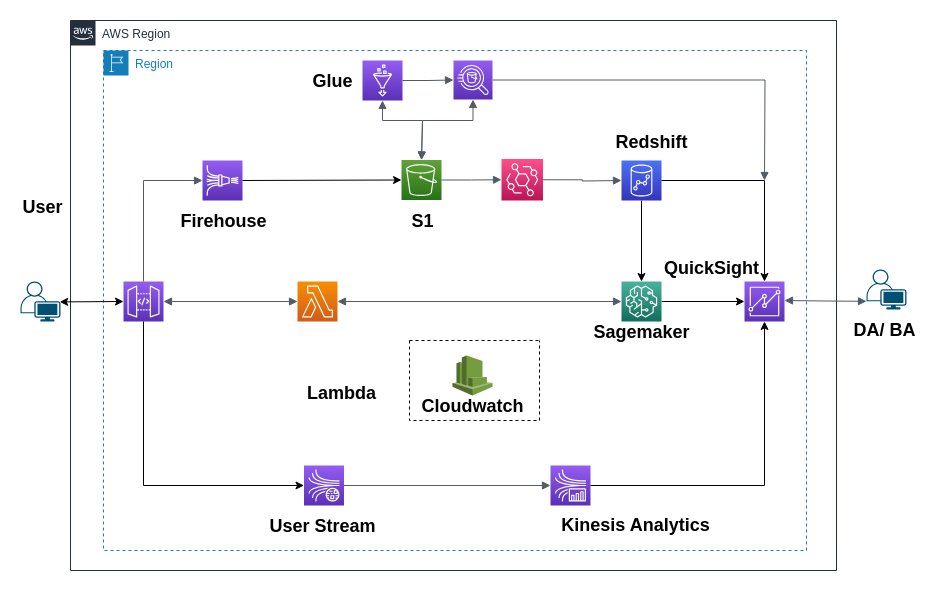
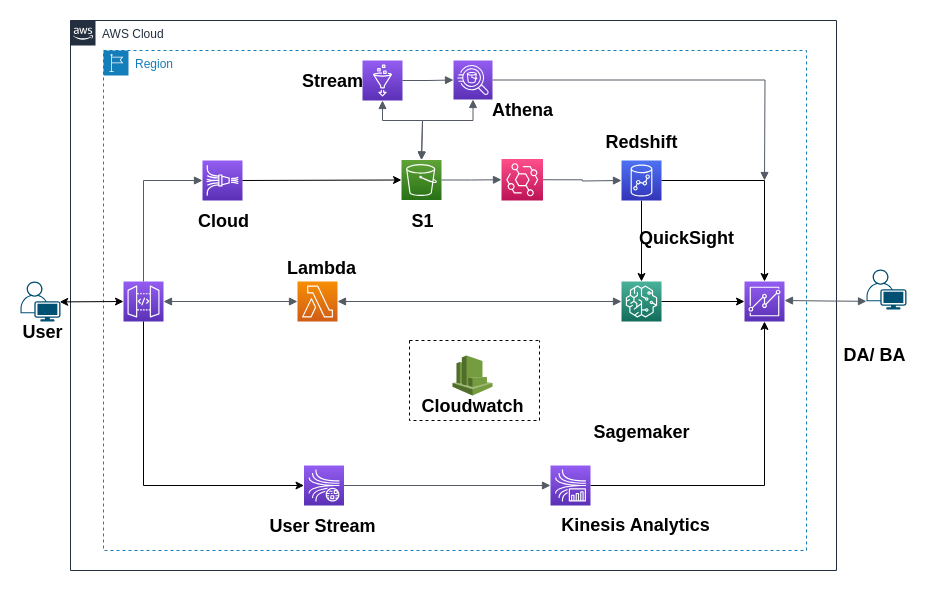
- <mxCell id="2" value="AWS Region" style="points=[[0,0],[0.25,0],[0.5,0],[0.75,0],[1,0],[1,0.25],[1,0.5],[1,0.75],[1,1],[0.75,1],[0.5,1],[0.25,1],[0,1],[0,0.75],[0,0.5],[0,0.25]];outlineConnect=0;gradientColor=none;html=1;whiteSpace=wrap;fontSize=12;fontStyle=0;container=1;pointerEvents=0;collapsible=0;recursiveResize=0;shape=mxgraph.aws4.group;grIcon=mxgraph.aws4.group_aws_cloud_alt;strokeColor=#232F3E;fillColor=none;verticalAlign=top;align=left;spacingLeft=30;fontColor=#232F3E;dashed=0;" parent="1" vertex="1"><mxGeometry x="70" y="20" width="766" height="550" as="geometry" /></mxCell>
+ <mxCell id="2" value="AWS Cloud" style="points=[[0,0],[0.25,0],[0.5,0],[0.75,0],[1,0],[1,0.25],[1,0.5],[1,0.75],[1,1],[0.75,1],[0.5,1],[0.25,1],[0,1],[0,0.75],[0,0.5],[0,0.25]];outlineConnect=0;gradientColor=none;html=1;whiteSpace=wrap;fontSize=12;fontStyle=0;container=1;pointerEvents=0;collapsible=0;recursiveResize=0;shape=mxgraph.aws4.group;grIcon=mxgraph.aws4.group_aws_cloud_alt;strokeColor=#232F3E;fillColor=none;verticalAlign=top;align=left;spacingLeft=30;fontColor=#232F3E;dashed=0;" parent="1" vertex="1"><mxGeometry x="70" y="20" width="766" height="550" as="geometry" /></mxCell>
- <mxCell id="19" value="&lt;font style=&quot;font-size: 18px&quot;&gt;Glue&lt;/font&gt;" style="text;strokeColor=none;fillColor=none;html=1;fontSize=20;fontStyle=1;verticalAlign=middle;align=center;" parent="3" vertex="1"><mxGeometry x="179" y="19.5" width="100" height="20" as="geometry" /></mxCell>
+ <mxCell id="19" value="&lt;font style=&quot;font-size: 18px&quot;&gt;Stream&lt;/font&gt;" style="text;strokeColor=none;fillColor=none;html=1;fontSize=20;fontStyle=1;verticalAlign=middle;align=center;" parent="3" vertex="1"><mxGeometry x="179" y="19.5" width="100" height="20" as="geometry" /></mxCell>
+ <mxCell id="21" value="&lt;font style=&quot;font-size: 18px&quot;&gt;Athena&lt;/font&gt;" style="text;strokeColor=none;fillColor=none;html=1;fontSize=20;fontStyle=1;verticalAlign=middle;align=center;" parent="3" vertex="1"><mxGeometry x="368.75" y="49" width="100" height="20" as="geometry" /></mxCell>
- <mxCell id="22" value="&lt;font style=&quot;font-size: 18px&quot;&gt;Redshift&lt;/font&gt;" style="text;strokeColor=none;fillColor=none;html=1;fontSize=20;fontStyle=1;verticalAlign=middle;align=center;" parent="3" vertex="1"><mxGeometry x="498" y="81" width="100" height="20" as="geometry" /></mxCell>
+ <mxCell id="22" value="&lt;font style=&quot;font-size: 18px&quot;&gt;Redshift&lt;/font&gt;" style="text;strokeColor=none;fillColor=none;html=1;fontSize=20;fontStyle=1;verticalAlign=middle;align=center;" parent="3" vertex="1"><mxGeometry x="488" y="81" width="100" height="20" as="geometry" /></mxCell>
- <mxCell id="49" value="&lt;font style=&quot;font-size: 18px&quot;&gt;User&lt;/font&gt;" style="text;strokeColor=none;fillColor=none;html=1;fontSize=20;fontStyle=1;verticalAlign=middle;align=center;" parent="1" vertex="1"><mxGeometry x="22" y="196" width="40" height="20" as="geometry" /></mxCell>
+ <mxCell id="49" value="&lt;font style=&quot;font-size: 18px&quot;&gt;User&lt;/font&gt;" style="text;strokeColor=none;fillColor=none;html=1;fontSize=20;fontStyle=1;verticalAlign=middle;align=center;" parent="1" vertex="1"><mxGeometry x="22" y="321" width="40" height="20" as="geometry" /></mxCell>
- <mxCell id="26" value="&lt;font style=&quot;font-size: 18px&quot;&gt;Firehouse&lt;/font&gt;" style="text;strokeColor=none;fillColor=none;html=1;fontSize=20;fontStyle=1;verticalAlign=middle;align=center;" parent="3" vertex="1"><mxGeometry x="70" y="160" width="99" height="20" as="geometry" /></mxCell>
+ <mxCell id="26" value="&lt;font style=&quot;font-size: 18px&quot;&gt;Cloud&lt;/font&gt;" style="text;strokeColor=none;fillColor=none;html=1;fontSize=20;fontStyle=1;verticalAlign=middle;align=center;" parent="3" vertex="1"><mxGeometry x="70" y="160" width="99" height="20" as="geometry" /></mxCell>
- <mxCell id="39" value="&lt;font style=&quot;font-size: 18px&quot;&gt;QuickSight&lt;/font&gt;" style="text;strokeColor=none;fillColor=none;html=1;fontSize=20;fontStyle=1;verticalAlign=middle;align=center;" parent="3" vertex="1"><mxGeometry x="558" y="207" width="100" height="20" as="geometry" /></mxCell>
+ <mxCell id="39" value="&lt;font style=&quot;font-size: 18px&quot;&gt;QuickSight&lt;/font&gt;" style="text;strokeColor=none;fillColor=none;html=1;fontSize=20;fontStyle=1;verticalAlign=middle;align=center;" parent="3" vertex="1"><mxGeometry x="533" y="177" width="100" height="20" as="geometry" /></mxCell>
- <mxCell id="50" value="&lt;font style=&quot;font-size: 18px&quot;&gt;DA/ BA&lt;/font&gt;" style="text;strokeColor=none;fillColor=none;html=1;fontSize=20;fontStyle=1;verticalAlign=middle;align=center;" parent="1" vertex="1"><mxGeometry x="859" y="319" width="50" height="20" as="geometry" /></mxCell>
+ <mxCell id="50" value="&lt;font style=&quot;font-size: 18px&quot;&gt;DA/ BA&lt;/font&gt;" style="text;strokeColor=none;fillColor=none;html=1;fontSize=20;fontStyle=1;verticalAlign=middle;align=center;" parent="1" vertex="1"><mxGeometry x="849" y="344" width="50" height="20" as="geometry" /></mxCell>
- <mxCell id="38" value="&lt;font style=&quot;font-size: 18px&quot;&gt;Sagemaker&lt;/font&gt;" style="text;strokeColor=none;fillColor=none;html=1;fontSize=20;fontStyle=1;verticalAlign=middle;align=center;" parent="3" vertex="1"><mxGeometry x="488" y="271" width="100" height="20" as="geometry" /></mxCell>
+ <mxCell id="38" value="&lt;font style=&quot;font-size: 18px&quot;&gt;Sagemaker&lt;/font&gt;" style="text;strokeColor=none;fillColor=none;html=1;fontSize=20;fontStyle=1;verticalAlign=middle;align=center;" parent="3" vertex="1"><mxGeometry x="488" y="371" width="100" height="20" as="geometry" /></mxCell>
- <mxCell id="43" value="&lt;font style=&quot;font-size: 18px&quot;&gt;Lambda&lt;/font&gt;" style="text;strokeColor=none;fillColor=none;html=1;fontSize=20;fontStyle=1;verticalAlign=middle;align=center;" parent="3" vertex="1"><mxGeometry x="188.5" y="332" width="99" height="20" as="geometry" /></mxCell>
+ <mxCell id="43" value="&lt;font style=&quot;font-size: 18px&quot;&gt;Lambda&lt;/font&gt;" style="text;strokeColor=none;fillColor=none;html=1;fontSize=20;fontStyle=1;verticalAlign=middle;align=center;" parent="3" vertex="1"><mxGeometry x="168.5" y="207" width="99" height="20" as="geometry" /></mxCell>
